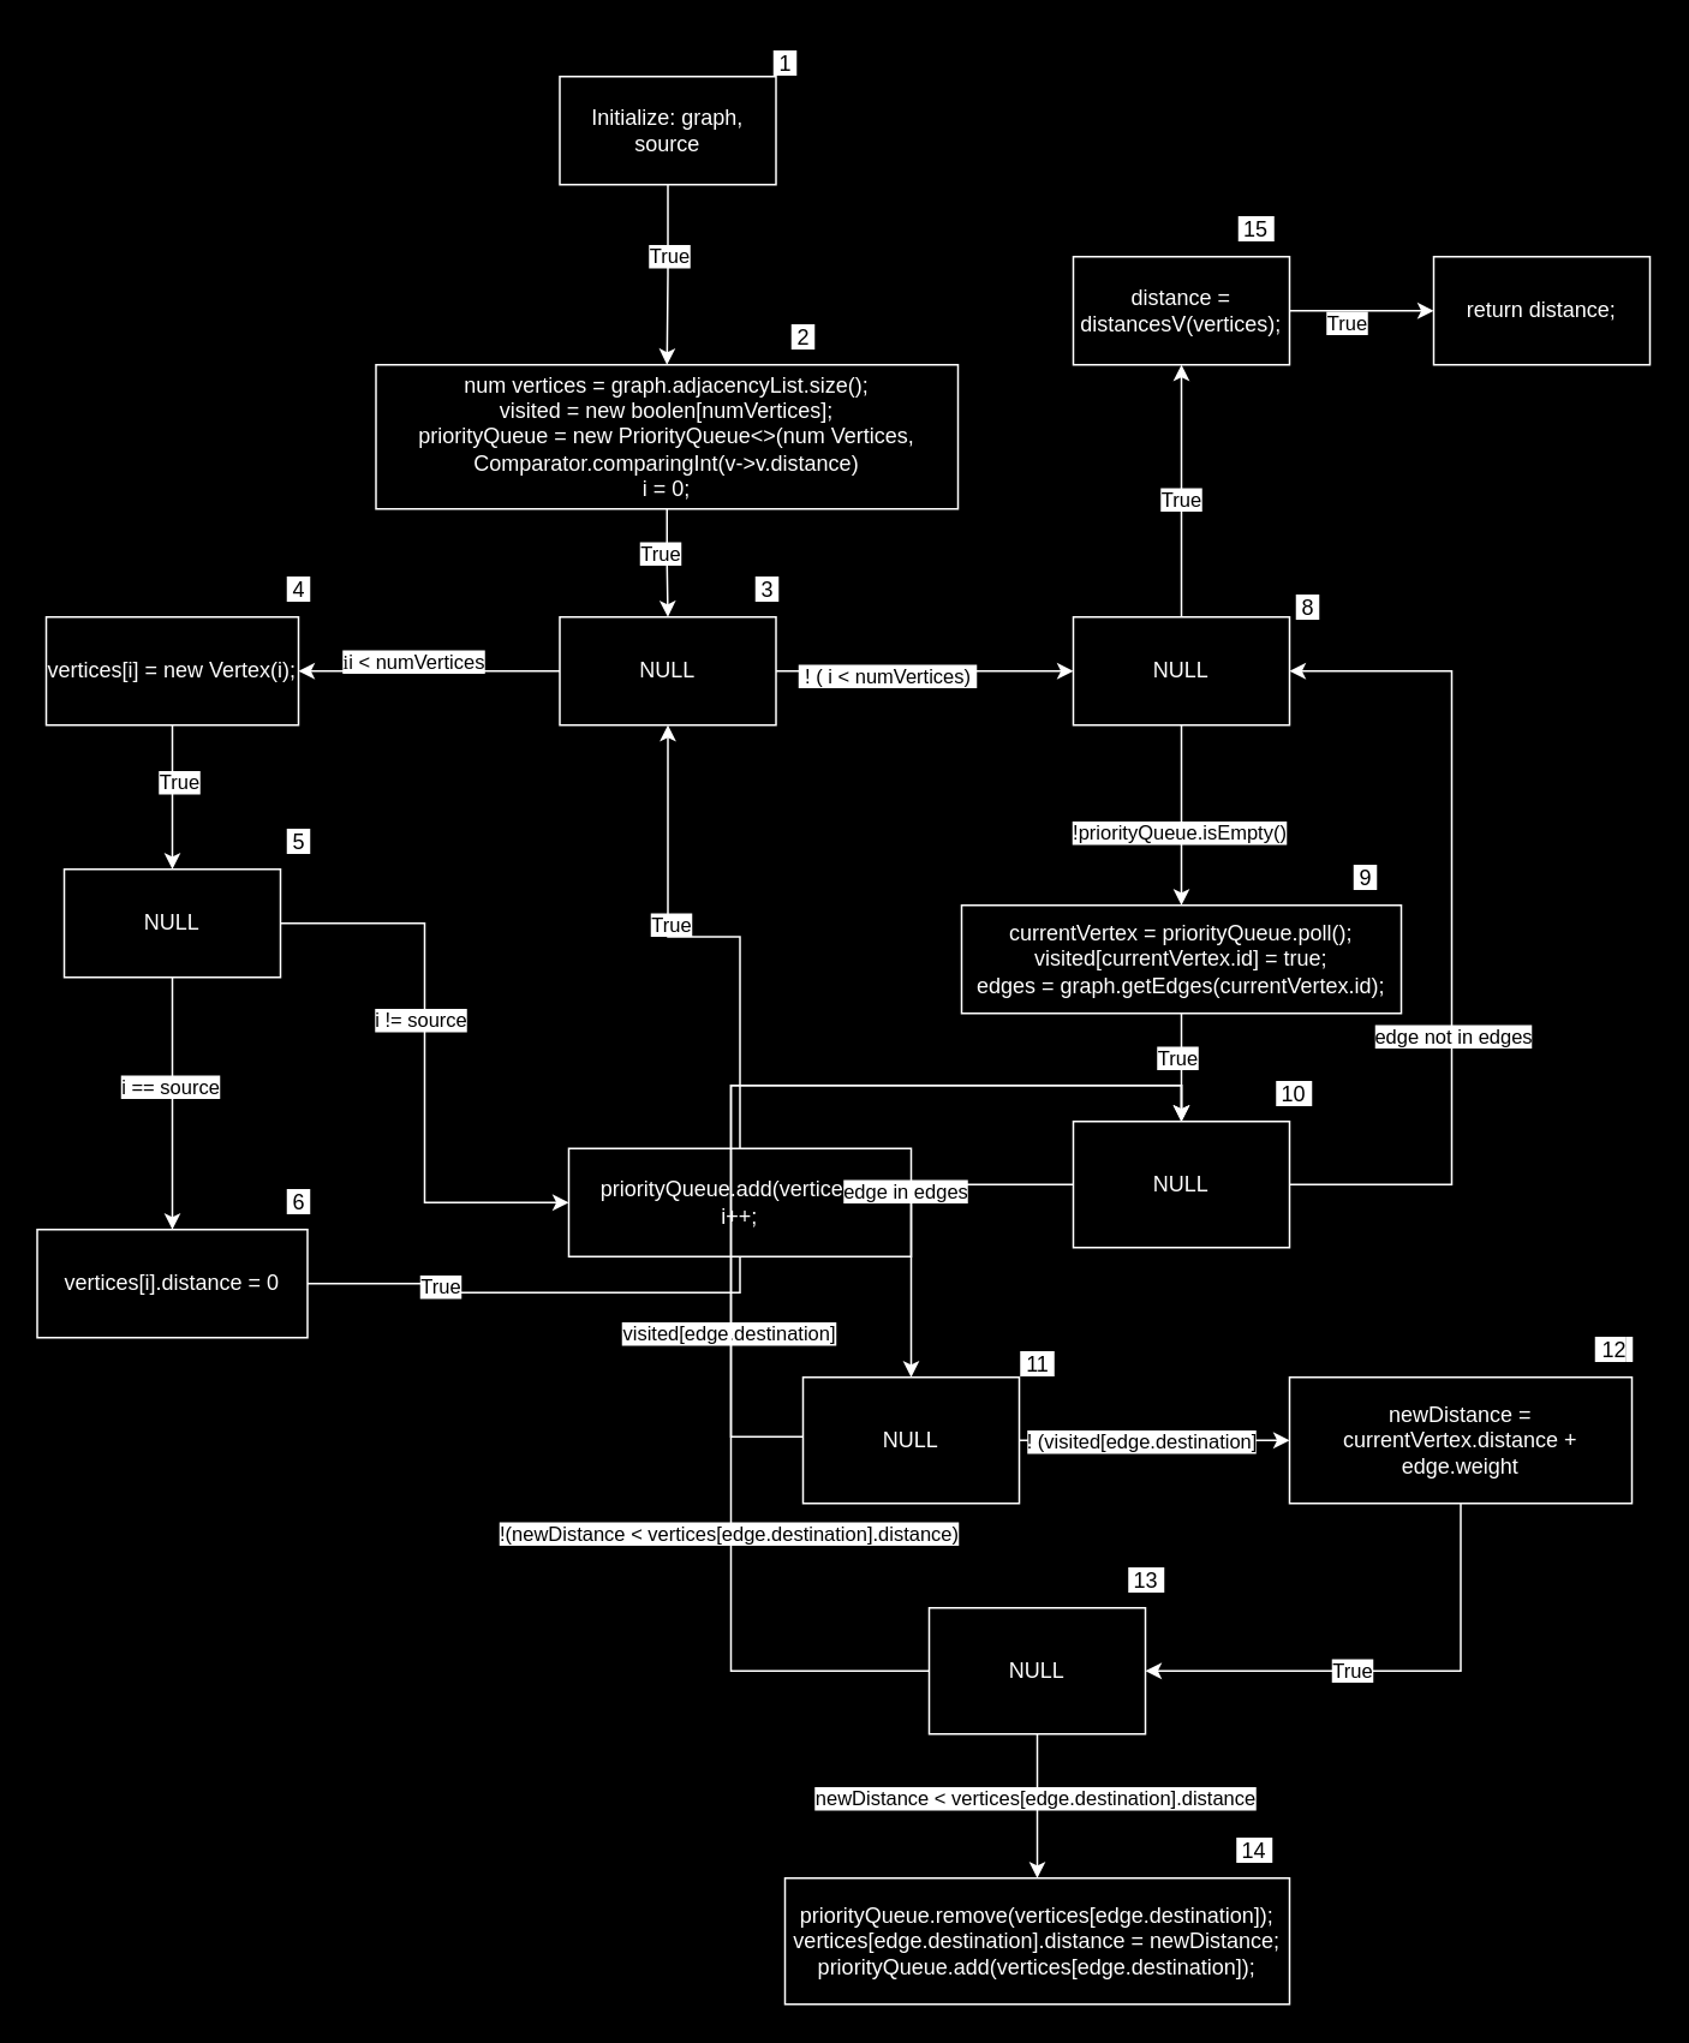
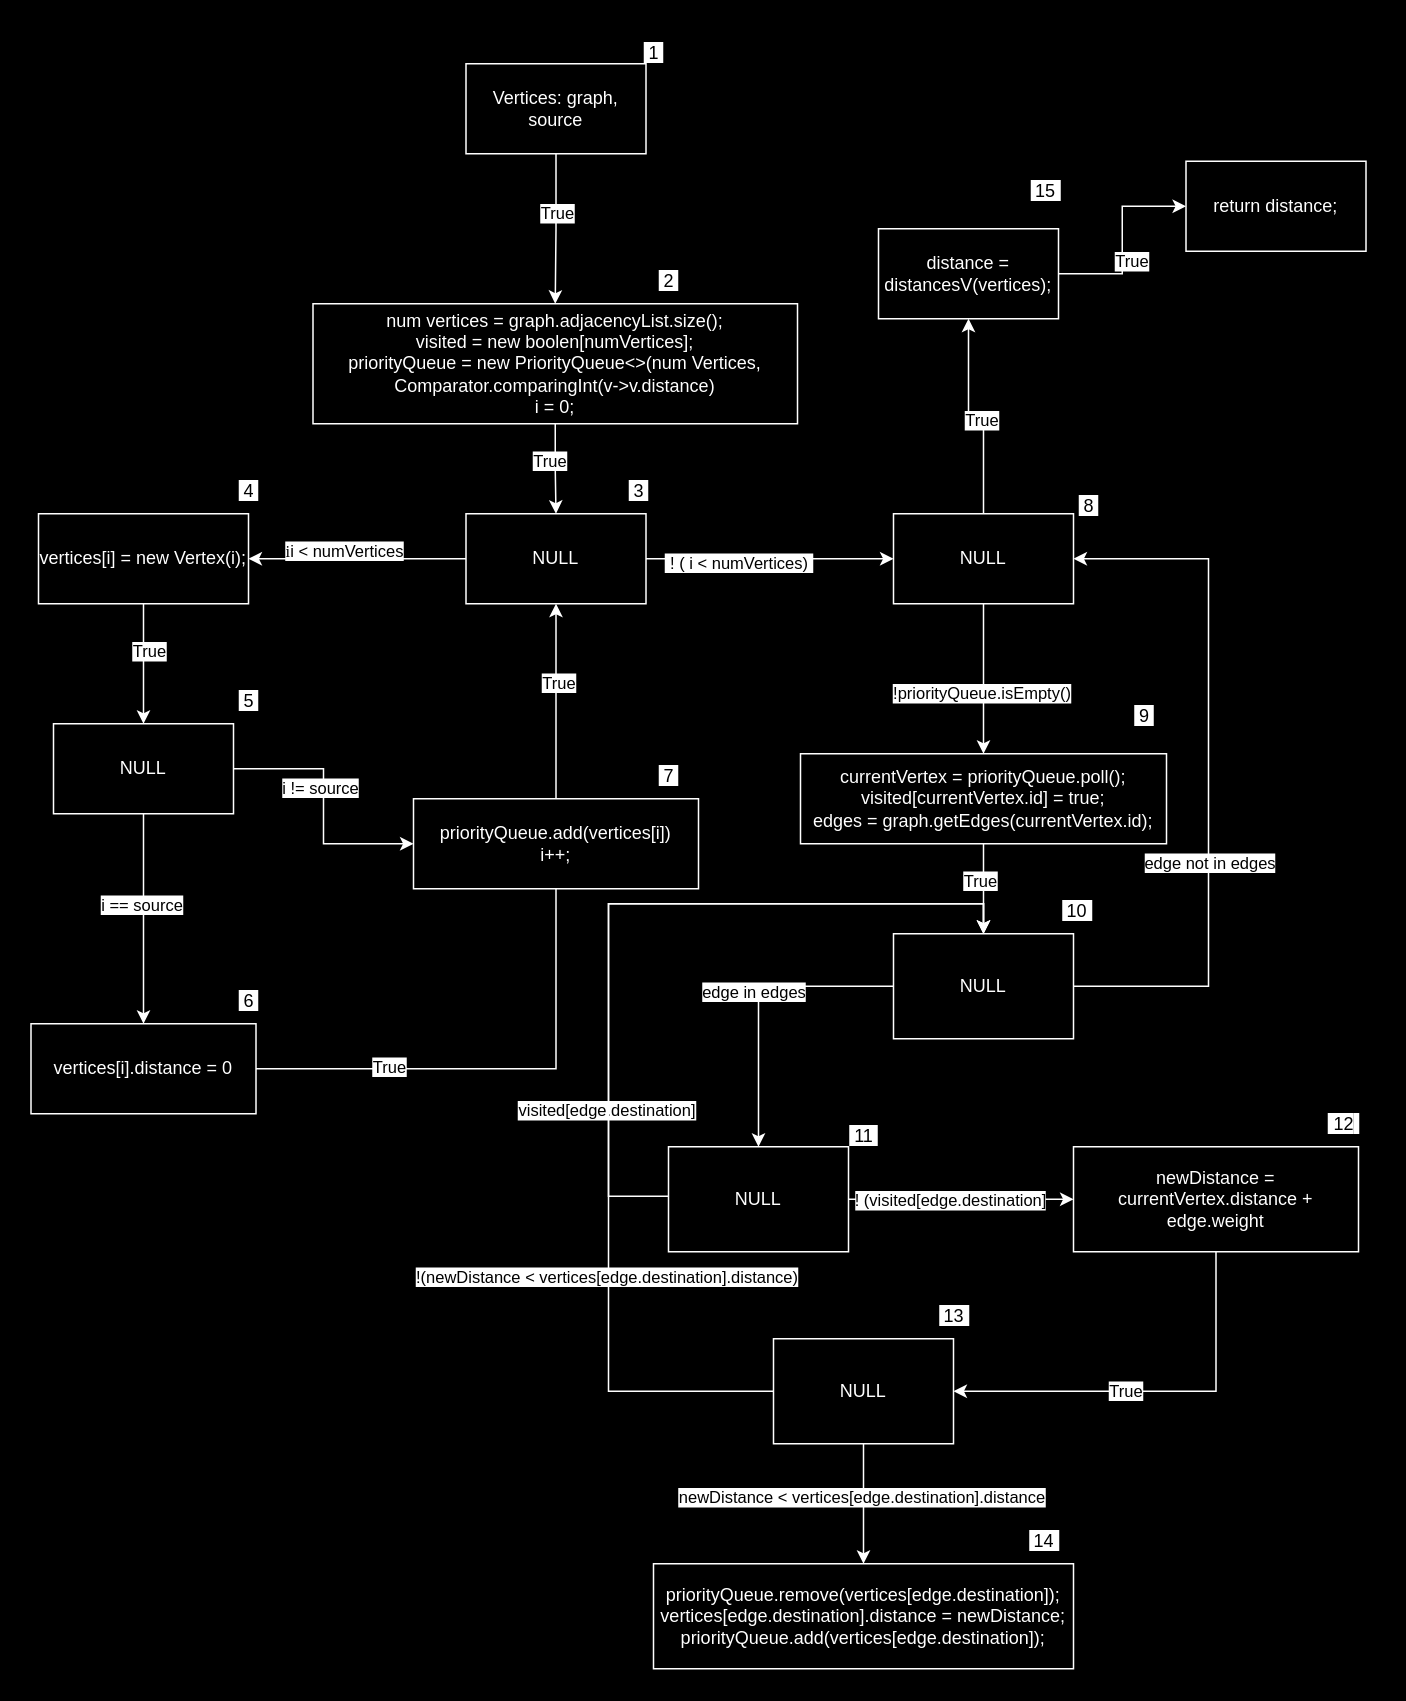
- <mxCell id="4" value="&lt;font color=&quot;#ffffff&quot;&gt;Initialize: graph, source&lt;br&gt;&lt;/font&gt;" style="rounded=0;whiteSpace=wrap;html=1;fillColor=#000000;strokeColor=#FFFFFF;" vertex="1" parent="1"><mxGeometry x="310" y="42" width="120" height="60" as="geometry" /></mxCell>
+ <mxCell id="4" value="&lt;font color=&quot;#ffffff&quot;&gt;Vertices: graph, source&lt;br&gt;&lt;/font&gt;" style="rounded=0;whiteSpace=wrap;html=1;fillColor=#000000;strokeColor=#FFFFFF;" vertex="1" parent="1"><mxGeometry x="310" y="42" width="120" height="60" as="geometry" /></mxCell>
- <mxCell id="50" value="&lt;span style=&quot;color: rgb(255, 255, 255);&quot;&gt;distance = distancesV(vertices);&lt;/span&gt;&lt;font color=&quot;#ffffff&quot;&gt;&lt;br&gt;&lt;/font&gt;" style="rounded=0;whiteSpace=wrap;html=1;fillColor=#000000;strokeColor=#FFFFFF;" vertex="1" parent="1"><mxGeometry x="595" y="142" width="120" height="60" as="geometry" /></mxCell>
+ <mxCell id="50" value="&lt;span style=&quot;color: rgb(255, 255, 255);&quot;&gt;distance = distancesV(vertices);&lt;/span&gt;&lt;font color=&quot;#ffffff&quot;&gt;&lt;br&gt;&lt;/font&gt;" style="rounded=0;whiteSpace=wrap;html=1;fillColor=#000000;strokeColor=#FFFFFF;" vertex="1" parent="1"><mxGeometry x="585" y="152" width="120" height="60" as="geometry" /></mxCell>
- <mxCell id="51" value="&lt;span style=&quot;color: rgb(255, 255, 255);&quot;&gt;return distance;&lt;/span&gt;&lt;font color=&quot;#ffffff&quot;&gt;&lt;br&gt;&lt;/font&gt;" style="rounded=0;whiteSpace=wrap;html=1;fillColor=#000000;strokeColor=#FFFFFF;" vertex="1" parent="1"><mxGeometry x="795" y="142" width="120" height="60" as="geometry" /></mxCell>
+ <mxCell id="51" value="&lt;span style=&quot;color: rgb(255, 255, 255);&quot;&gt;return distance;&lt;/span&gt;&lt;font color=&quot;#ffffff&quot;&gt;&lt;br&gt;&lt;/font&gt;" style="rounded=0;whiteSpace=wrap;html=1;fillColor=#000000;strokeColor=#FFFFFF;" vertex="1" parent="1"><mxGeometry x="790" y="107" width="120" height="60" as="geometry" /></mxCell>
- <mxCell id="69" value="&lt;span style=&quot;background-color: rgb(255, 255, 255);&quot;&gt;&lt;font face=&quot;Helvetica&quot;&gt;&amp;nbsp;9&amp;nbsp;&lt;/font&gt;&lt;/span&gt;" style="text;html=1;align=center;verticalAlign=middle;resizable=0;points=[];autosize=1;strokeColor=none;fillColor=none;fontFamily=Architects Daughter;fontSource=https%3A%2F%2Ffonts.googleapis.com%2Fcss%3Ffamily%3DArchitects%2BDaughter;" vertex="1" parent="1"><mxGeometry x="737" y="472" width="40" height="30" as="geometry" /></mxCell>
+ <mxCell id="69" value="&lt;span style=&quot;background-color: rgb(255, 255, 255);&quot;&gt;&lt;font face=&quot;Helvetica&quot;&gt;&amp;nbsp;9&amp;nbsp;&lt;/font&gt;&lt;/span&gt;" style="text;html=1;align=center;verticalAlign=middle;resizable=0;points=[];autosize=1;strokeColor=none;fillColor=none;fontFamily=Architects Daughter;fontSource=https%3A%2F%2Ffonts.googleapis.com%2Fcss%3Ffamily%3DArchitects%2BDaughter;" vertex="1" parent="1"><mxGeometry x="742" y="462" width="40" height="30" as="geometry" /></mxCell>
+ <mxCell id="67" value="&lt;span style=&quot;background-color: rgb(255, 255, 255);&quot;&gt;&lt;font face=&quot;Helvetica&quot;&gt;&amp;nbsp;7&amp;nbsp;&lt;/font&gt;&lt;/span&gt;" style="text;html=1;align=center;verticalAlign=middle;resizable=0;points=[];autosize=1;strokeColor=none;fillColor=none;fontFamily=Architects Daughter;fontSource=https%3A%2F%2Ffonts.googleapis.com%2Fcss%3Ffamily%3DArchitects%2BDaughter;" vertex="1" parent="1"><mxGeometry x="425" y="502" width="40" height="30" as="geometry" /></mxCell>
- <mxCell id="34" value="&lt;font color=&quot;#ffffff&quot;&gt;priorityQueue.add(vertices[i])&lt;br&gt;&lt;/font&gt;&lt;div&gt;&lt;font color=&quot;#ffffff&quot;&gt;i++;&lt;/font&gt;&lt;/div&gt;" style="rounded=0;whiteSpace=wrap;html=1;fillColor=#000000;strokeColor=#FFFFFF;" vertex="1" parent="1"><mxGeometry x="315" y="637" width="190" height="60" as="geometry" /></mxCell>
+ <mxCell id="34" value="&lt;font color=&quot;#ffffff&quot;&gt;priorityQueue.add(vertices[i])&lt;br&gt;&lt;/font&gt;&lt;div&gt;&lt;font color=&quot;#ffffff&quot;&gt;i++;&lt;/font&gt;&lt;/div&gt;" style="rounded=0;whiteSpace=wrap;html=1;fillColor=#000000;strokeColor=#FFFFFF;" vertex="1" parent="1"><mxGeometry x="275" y="532" width="190" height="60" as="geometry" /></mxCell>
